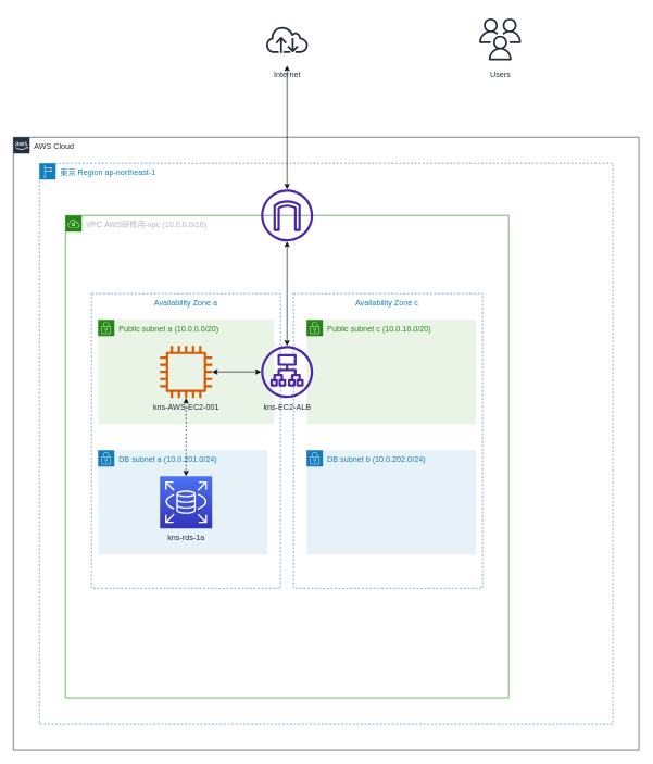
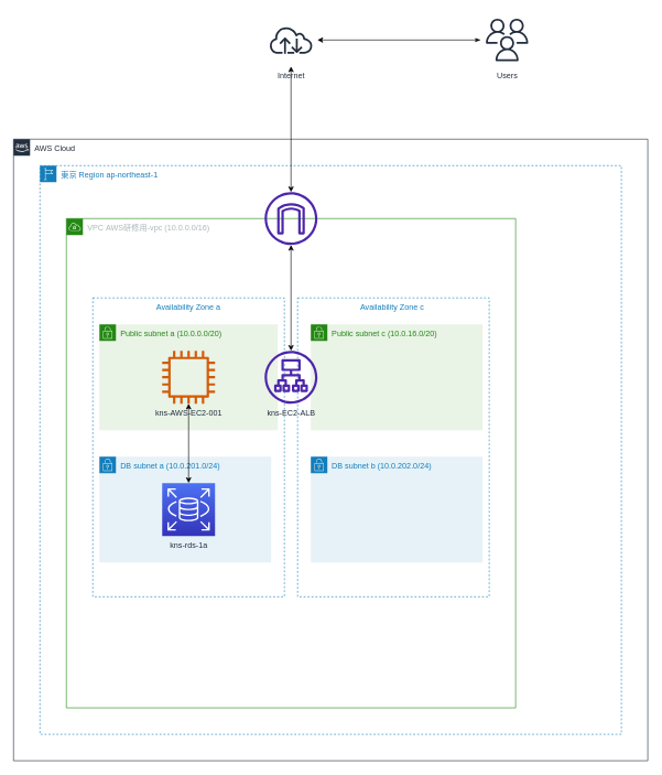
+ <mxCell id="20" style="edgeStyle=orthogonalEdgeStyle;rounded=0;orthogonalLoop=1;jettySize=auto;html=1;startArrow=classicThin;startFill=1;" parent="1" source="21" target="19" edge="1"><mxGeometry relative="1" as="geometry" /></mxCell>
- <mxCell id="14" style="edgeStyle=orthogonalEdgeStyle;rounded=0;orthogonalLoop=1;jettySize=auto;html=1;startArrow=classic;startFill=1;" parent="3" source="17" target="16" edge="1"><mxGeometry relative="1" as="geometry" /></mxCell>
- <mxCell id="15" style="edgeStyle=orthogonalEdgeStyle;rounded=0;orthogonalLoop=1;jettySize=auto;html=1;startArrow=classic;startFill=1;dashed=1;" parent="3" source="16" target="10" edge="1"><mxGeometry relative="1" as="geometry" /></mxCell>
+ <mxCell id="15" style="edgeStyle=orthogonalEdgeStyle;rounded=0;orthogonalLoop=1;jettySize=auto;html=1;startArrow=classic;startFill=1;" parent="3" source="16" target="10" edge="1"><mxGeometry relative="1" as="geometry" /></mxCell>
